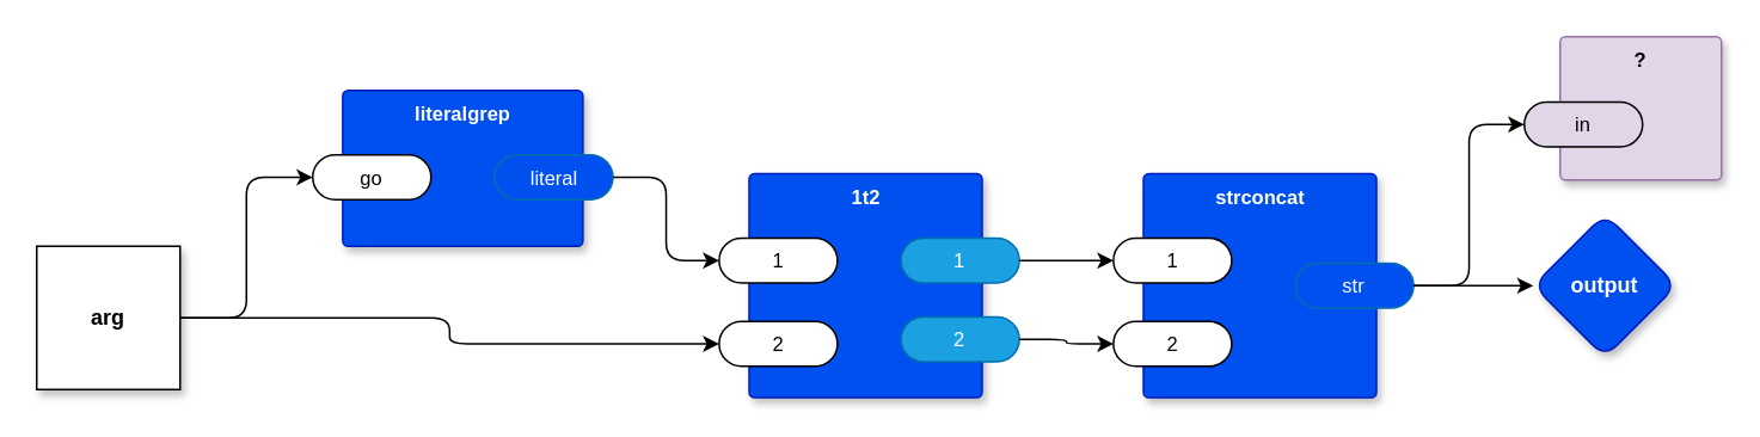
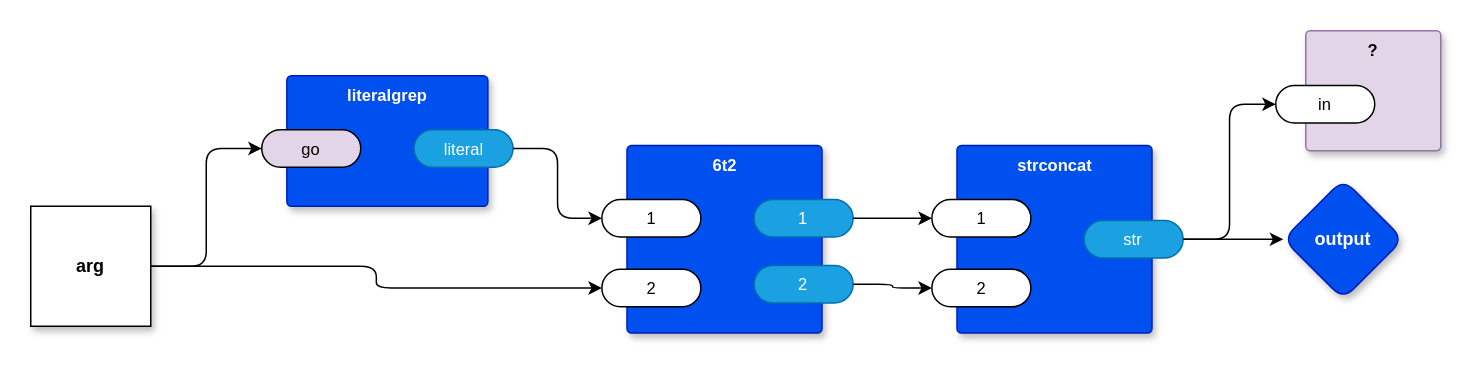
- <mxCell id="11" value="in" style="rounded=1;whiteSpace=wrap;html=1;sketch=0;points=[[0,0.5,0,0,0],[1,0.5,0,0,0]];arcSize=50;fontFamily=Helvetica;fontSize=11;fontColor=default;fillColor=#e1d5e7;" vertex="1" parent="10"><mxGeometry x="-20" y="36.5" width="66" height="25" as="geometry" /></mxCell>
+ <mxCell id="11" value="in" style="rounded=1;whiteSpace=wrap;html=1;sketch=0;points=[[0,0.5,0,0,0],[1,0.5,0,0,0]];arcSize=50;fontFamily=Helvetica;fontSize=11;fontColor=default;" vertex="1" parent="10"><mxGeometry x="-20" y="36.5" width="66" height="25" as="geometry" /></mxCell>
- <mxCell id="20" value="go" style="rounded=1;whiteSpace=wrap;html=1;sketch=0;points=[[0,0.5,0,0,0],[1,0.5,0,0,0]];arcSize=50;fontFamily=Helvetica;fontSize=11;fontColor=default;" vertex="1" parent="19"><mxGeometry x="-16.75" y="36" width="66" height="25" as="geometry" /></mxCell>
+ <mxCell id="20" value="go" style="rounded=1;whiteSpace=wrap;html=1;sketch=0;points=[[0,0.5,0,0,0],[1,0.5,0,0,0]];arcSize=50;fontFamily=Helvetica;fontSize=11;fontColor=default;fillColor=#e1d5e7;" vertex="1" parent="19"><mxGeometry x="-16.75" y="36" width="66" height="25" as="geometry" /></mxCell>
- <mxCell id="21" value="literal" style="rounded=1;whiteSpace=wrap;html=1;sketch=0;points=[[0,0.5,0,0,0],[1,0.5,0,0,0]];fillColor=#0050ef;fontColor=#ffffff;strokeColor=#006EAF;arcSize=50;fontFamily=Helvetica;fontSize=11;" vertex="1" parent="19"><mxGeometry x="84.75" y="36" width="66" height="25" as="geometry" /></mxCell>
+ <mxCell id="21" value="literal" style="rounded=1;whiteSpace=wrap;html=1;sketch=0;points=[[0,0.5,0,0,0],[1,0.5,0,0,0]];fillColor=#1ba1e2;fontColor=#ffffff;strokeColor=#006EAF;arcSize=50;fontFamily=Helvetica;fontSize=11;" vertex="1" parent="19"><mxGeometry x="84.75" y="36" width="66" height="25" as="geometry" /></mxCell>
- <mxCell id="2" value="1t2" style="rounded=1;whiteSpace=wrap;html=1;sketch=0;container=1;recursiveResize=0;verticalAlign=top;arcSize=6;fontStyle=1;autosize=0;points=[];absoluteArcSize=1;shadow=1;strokeColor=#001DBC;fillColor=#0050ef;fontColor=#ffffff;fontFamily=Helvetica;fontSize=11;" vertex="1" parent="1"><mxGeometry x="417.5" y="96.5" width="130" height="125" as="geometry"><mxRectangle x="-98" y="-1230" width="99" height="26" as="alternateBounds" /></mxGeometry></mxCell>
+ <mxCell id="2" value="6t2" style="rounded=1;whiteSpace=wrap;html=1;sketch=0;container=1;recursiveResize=0;verticalAlign=top;arcSize=6;fontStyle=1;autosize=0;points=[];absoluteArcSize=1;shadow=1;strokeColor=#001DBC;fillColor=#0050ef;fontColor=#ffffff;fontFamily=Helvetica;fontSize=11;" vertex="1" parent="1"><mxGeometry x="417.5" y="96.5" width="130" height="125" as="geometry"><mxRectangle x="-98" y="-1230" width="99" height="26" as="alternateBounds" /></mxGeometry></mxCell>
- <mxCell id="14" value="str" style="rounded=1;whiteSpace=wrap;html=1;sketch=0;points=[[0,0.5,0,0,0],[1,0.5,0,0,0]];fillColor=#0050ef;fontColor=#ffffff;strokeColor=#006EAF;arcSize=50;fontFamily=Helvetica;fontSize=11;" vertex="1" parent="12"><mxGeometry x="84.75" y="50" width="66" height="25" as="geometry" /></mxCell>
+ <mxCell id="14" value="str" style="rounded=1;whiteSpace=wrap;html=1;sketch=0;points=[[0,0.5,0,0,0],[1,0.5,0,0,0]];fillColor=#1ba1e2;fontColor=#ffffff;strokeColor=#006EAF;arcSize=50;fontFamily=Helvetica;fontSize=11;" vertex="1" parent="12"><mxGeometry x="84.75" y="50" width="66" height="25" as="geometry" /></mxCell>
